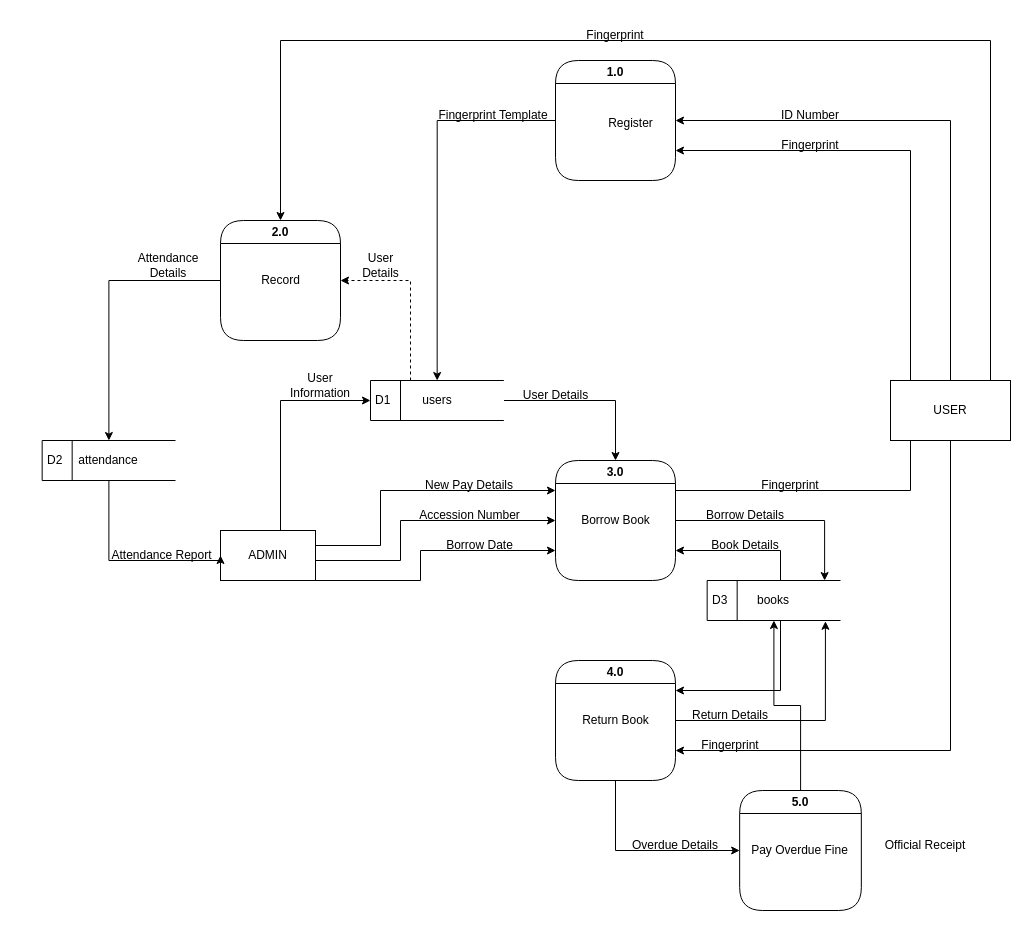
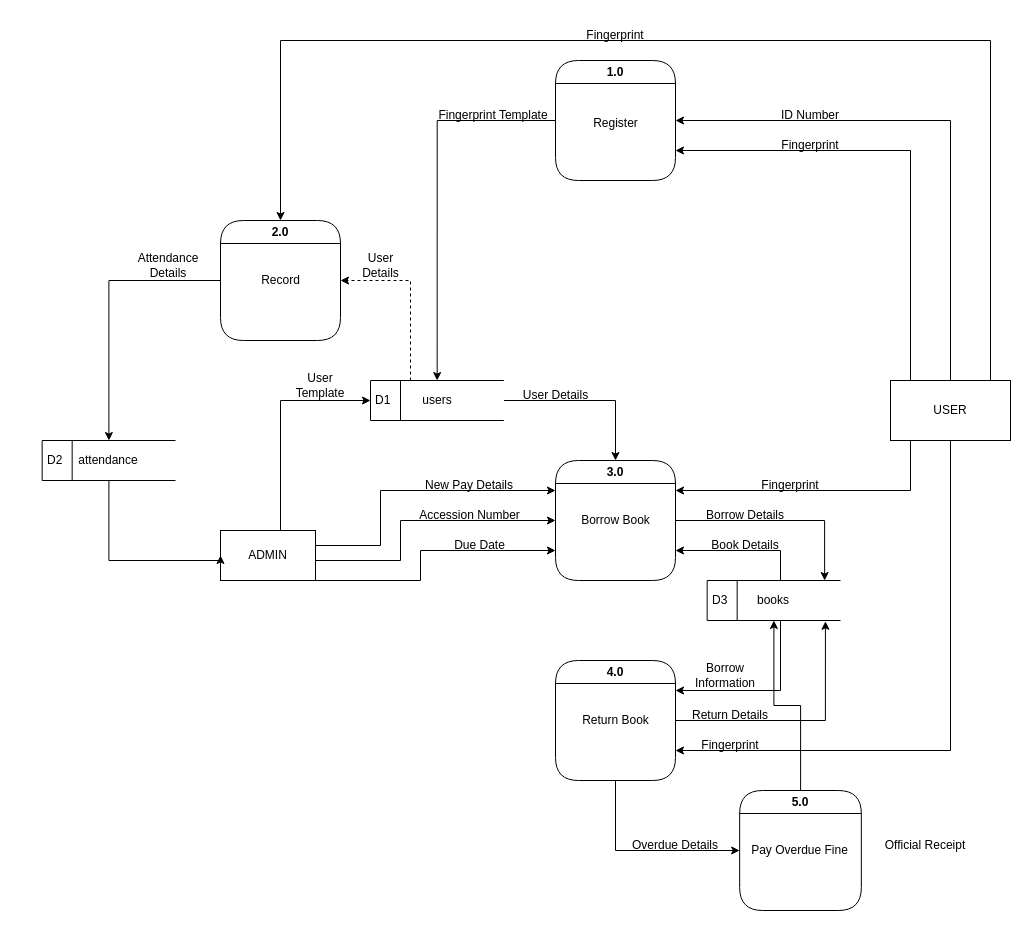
- <mxCell id="15" value="Register" style="text;html=1;align=center;verticalAlign=middle;resizable=0;points=[];autosize=1;strokeColor=none;fillColor=none;" parent="14" vertex="1"><mxGeometry x="40" y="48" width="70" height="30" as="geometry" /></mxCell>
+ <mxCell id="15" value="Register" style="text;html=1;align=center;verticalAlign=middle;resizable=0;points=[];autosize=1;strokeColor=none;fillColor=none;" parent="14" vertex="1"><mxGeometry x="25" y="48" width="70" height="30" as="geometry" /></mxCell>
- <mxCell id="28" value="User &lt;br&gt;Information" style="text;html=1;strokeColor=none;fillColor=none;align=center;verticalAlign=middle;whiteSpace=wrap;rounded=0;" parent="1" vertex="1"><mxGeometry x="270" y="370" width="100" height="30" as="geometry" /></mxCell>
+ <mxCell id="28" value="User &lt;br&gt;Template" style="text;html=1;strokeColor=none;fillColor=none;align=center;verticalAlign=middle;whiteSpace=wrap;rounded=0;" parent="1" vertex="1"><mxGeometry x="270" y="370" width="100" height="30" as="geometry" /></mxCell>
- <mxCell id="10" style="edgeStyle=orthogonalEdgeStyle;rounded=0;orthogonalLoop=1;jettySize=auto;html=1;entryX=1;entryY=0.25;entryDx=0;entryDy=0;endArrow=none;" edge="1" parent="1" source="12" target="23"><mxGeometry relative="1" as="geometry"><Array as="points"><mxPoint x="910" y="490" /></Array></mxGeometry></mxCell>
+ <mxCell id="10" style="edgeStyle=orthogonalEdgeStyle;rounded=0;orthogonalLoop=1;jettySize=auto;html=1;entryX=1;entryY=0.25;entryDx=0;entryDy=0;" edge="1" parent="1" source="12" target="23"><mxGeometry relative="1" as="geometry"><Array as="points"><mxPoint x="910" y="490" /></Array></mxGeometry></mxCell>
- <mxCell id="61" value="Borrow Date" style="text;html=1;strokeColor=none;fillColor=none;align=center;verticalAlign=middle;whiteSpace=wrap;rounded=0;" vertex="1" parent="1"><mxGeometry x="427.5" y="530" width="102.5" height="30" as="geometry" /></mxCell>
+ <mxCell id="61" value="Due Date" style="text;html=1;strokeColor=none;fillColor=none;align=center;verticalAlign=middle;whiteSpace=wrap;rounded=0;" vertex="1" parent="1"><mxGeometry x="427.5" y="530" width="102.5" height="30" as="geometry" /></mxCell>
- <mxCell id="42" value="Attendance Report" style="text;html=1;strokeColor=none;fillColor=none;align=center;verticalAlign=middle;whiteSpace=wrap;rounded=0;" parent="1" vertex="1"><mxGeometry x="110" y="540" width="102.5" height="30" as="geometry" /></mxCell>
+ <mxCell id="38" value="Borrow Information" style="text;html=1;strokeColor=none;fillColor=none;align=center;verticalAlign=middle;whiteSpace=wrap;rounded=0;" parent="1" vertex="1"><mxGeometry x="680" y="660" width="90" height="30" as="geometry" /></mxCell>
